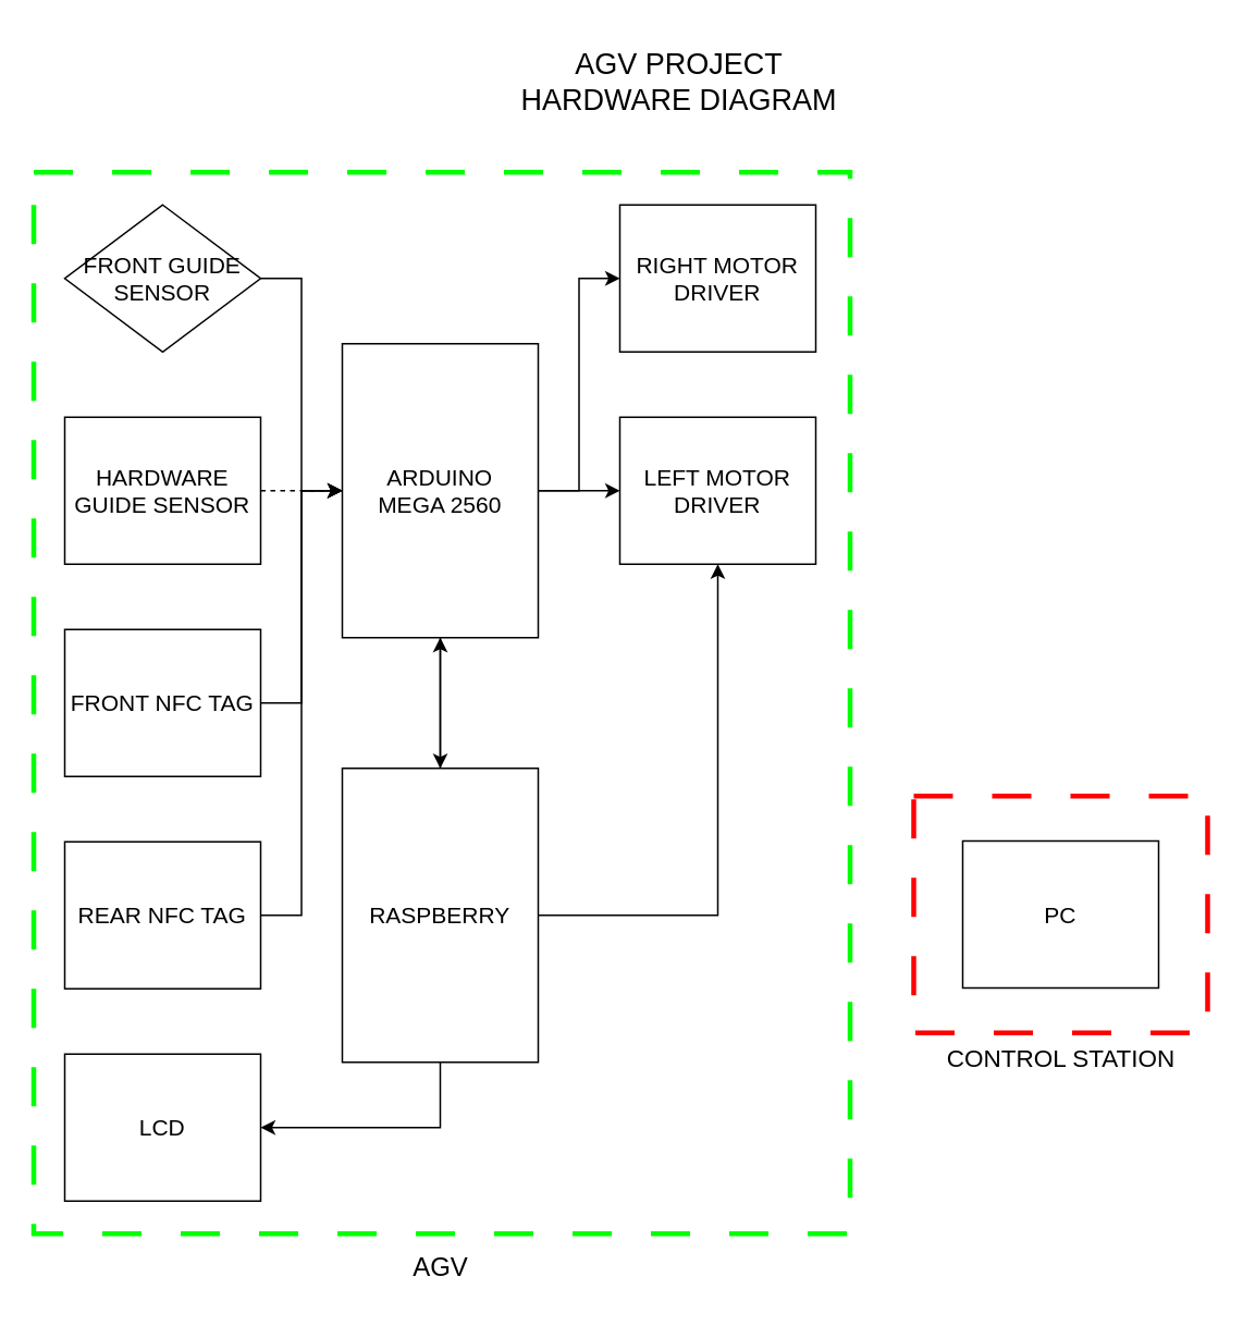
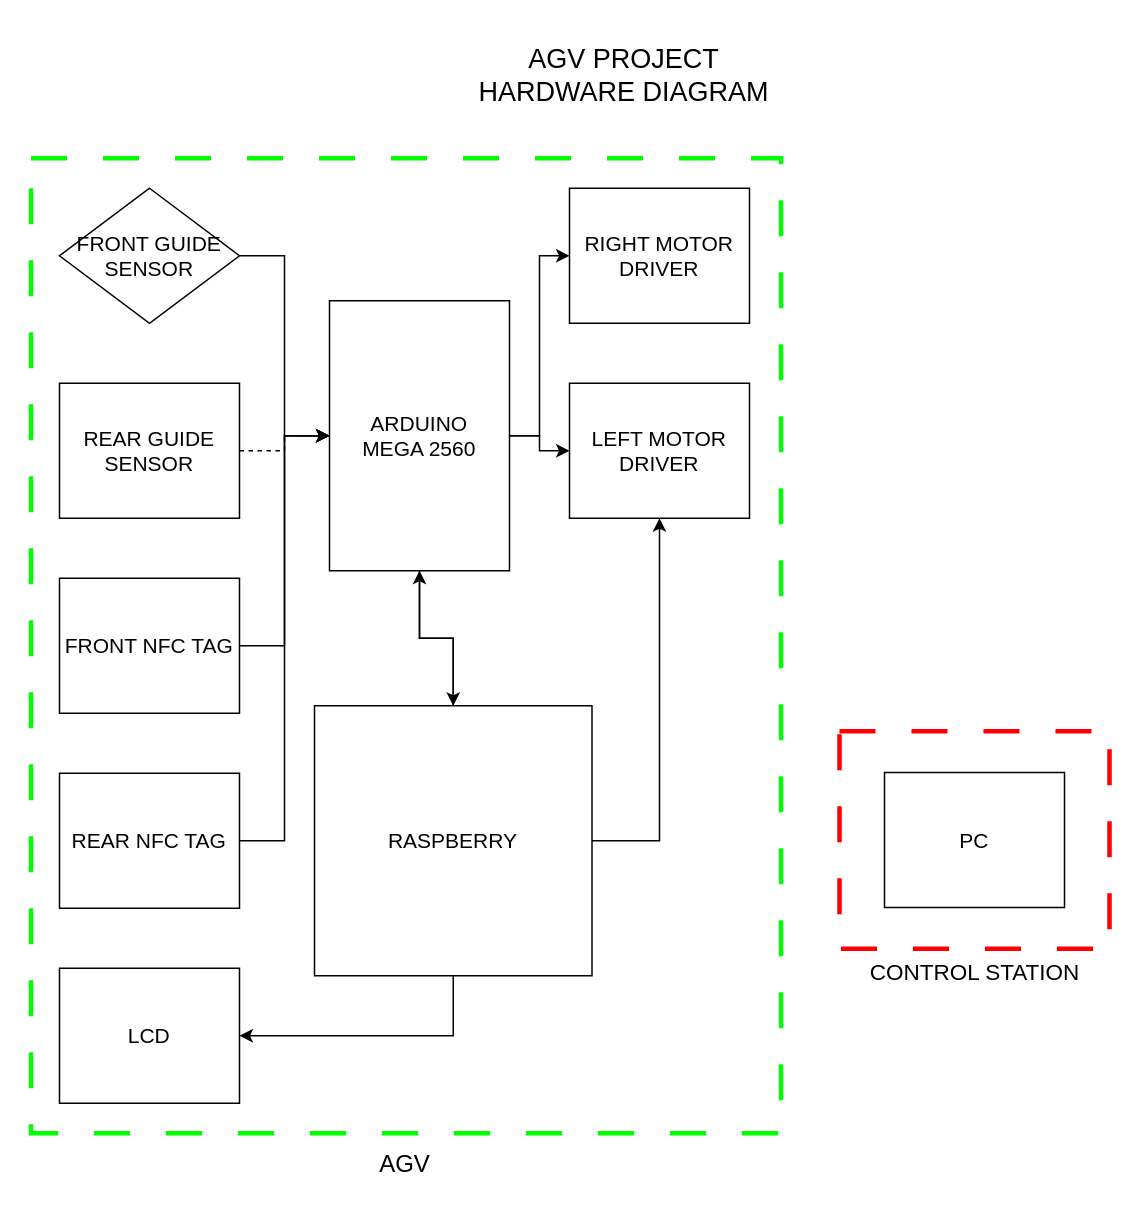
- <mxCell id="15" value="HARDWARE GUIDE SENSOR" style="rounded=0;whiteSpace=wrap;html=1;fillColor=none;fontSize=14;" parent="1" vertex="1"><mxGeometry x="39" y="255" width="120" height="90" as="geometry" /></mxCell>
+ <mxCell id="15" value="REAR GUIDE SENSOR" style="rounded=0;whiteSpace=wrap;html=1;fillColor=none;fontSize=14;" parent="1" vertex="1"><mxGeometry x="39" y="255" width="120" height="90" as="geometry" /></mxCell>
- <mxCell id="7" value="ARDUINO&lt;br style=&quot;font-size: 14px;&quot;&gt;MEGA 2560" style="rounded=0;whiteSpace=wrap;html=1;fillColor=none;fontSize=14;" parent="1" vertex="1"><mxGeometry x="209" y="210" width="120" height="180" as="geometry" /></mxCell>
+ <mxCell id="7" value="ARDUINO&lt;br style=&quot;font-size: 14px;&quot;&gt;MEGA 2560" style="rounded=0;whiteSpace=wrap;html=1;fillColor=none;fontSize=14;" parent="1" vertex="1"><mxGeometry x="219" y="200" width="120" height="180" as="geometry" /></mxCell>
- <mxCell id="11" value="RASPBERRY" style="rounded=0;whiteSpace=wrap;html=1;fillColor=none;fontSize=14;" parent="1" vertex="1"><mxGeometry x="209" y="470" width="120" height="180" as="geometry" /></mxCell>
+ <mxCell id="11" value="RASPBERRY" style="rounded=0;whiteSpace=wrap;html=1;fillColor=none;fontSize=14;" parent="1" vertex="1"><mxGeometry x="209" y="470" width="185" height="180" as="geometry" /></mxCell>
